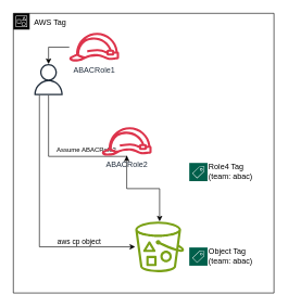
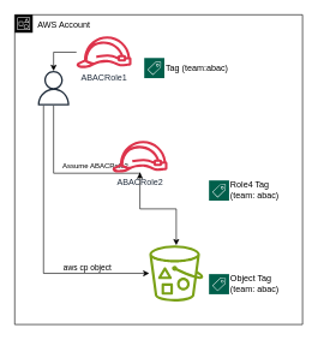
- <mxCell id="2" value="AWS Tag" style="points=[[0,0],[0.25,0],[0.5,0],[0.75,0],[1,0],[1,0.25],[1,0.5],[1,0.75],[1,1],[0.75,1],[0.5,1],[0.25,1],[0,1],[0,0.75],[0,0.5],[0,0.25]];outlineConnect=0;html=1;whiteSpace=wrap;fontSize=12;fontStyle=0;container=1;pointerEvents=0;collapsible=0;recursiveResize=0;shape=mxgraph.aws4.group;grIcon=mxgraph.aws4.group_account;verticalAlign=top;align=left;spacingLeft=30;dashed=0;" vertex="1" parent="1"><mxGeometry x="20" y="20" width="400" height="430" as="geometry" /></mxCell>
+ <mxCell id="2" value="AWS Account" style="points=[[0,0],[0.25,0],[0.5,0],[0.75,0],[1,0],[1,0.25],[1,0.5],[1,0.75],[1,1],[0.75,1],[0.5,1],[0.25,1],[0,1],[0,0.75],[0,0.5],[0,0.25]];outlineConnect=0;html=1;whiteSpace=wrap;fontSize=12;fontStyle=0;container=1;pointerEvents=0;collapsible=0;recursiveResize=0;shape=mxgraph.aws4.group;grIcon=mxgraph.aws4.group_account;verticalAlign=top;align=left;spacingLeft=30;dashed=0;" vertex="1" parent="1"><mxGeometry x="20" y="20" width="400" height="430" as="geometry" /></mxCell>
+ <mxCell id="14" value="Tag (team:abac)" style="sketch=0;pointerEvents=1;shadow=0;dashed=0;html=1;strokeColor=none;fillColor=#005F4B;labelPosition=right;verticalLabelPosition=middle;verticalAlign=middle;align=left;outlineConnect=0;shape=mxgraph.veeam2.tag;" vertex="1" parent="2"><mxGeometry x="180" y="60" width="28.0" height="28.0" as="geometry" /></mxCell>
